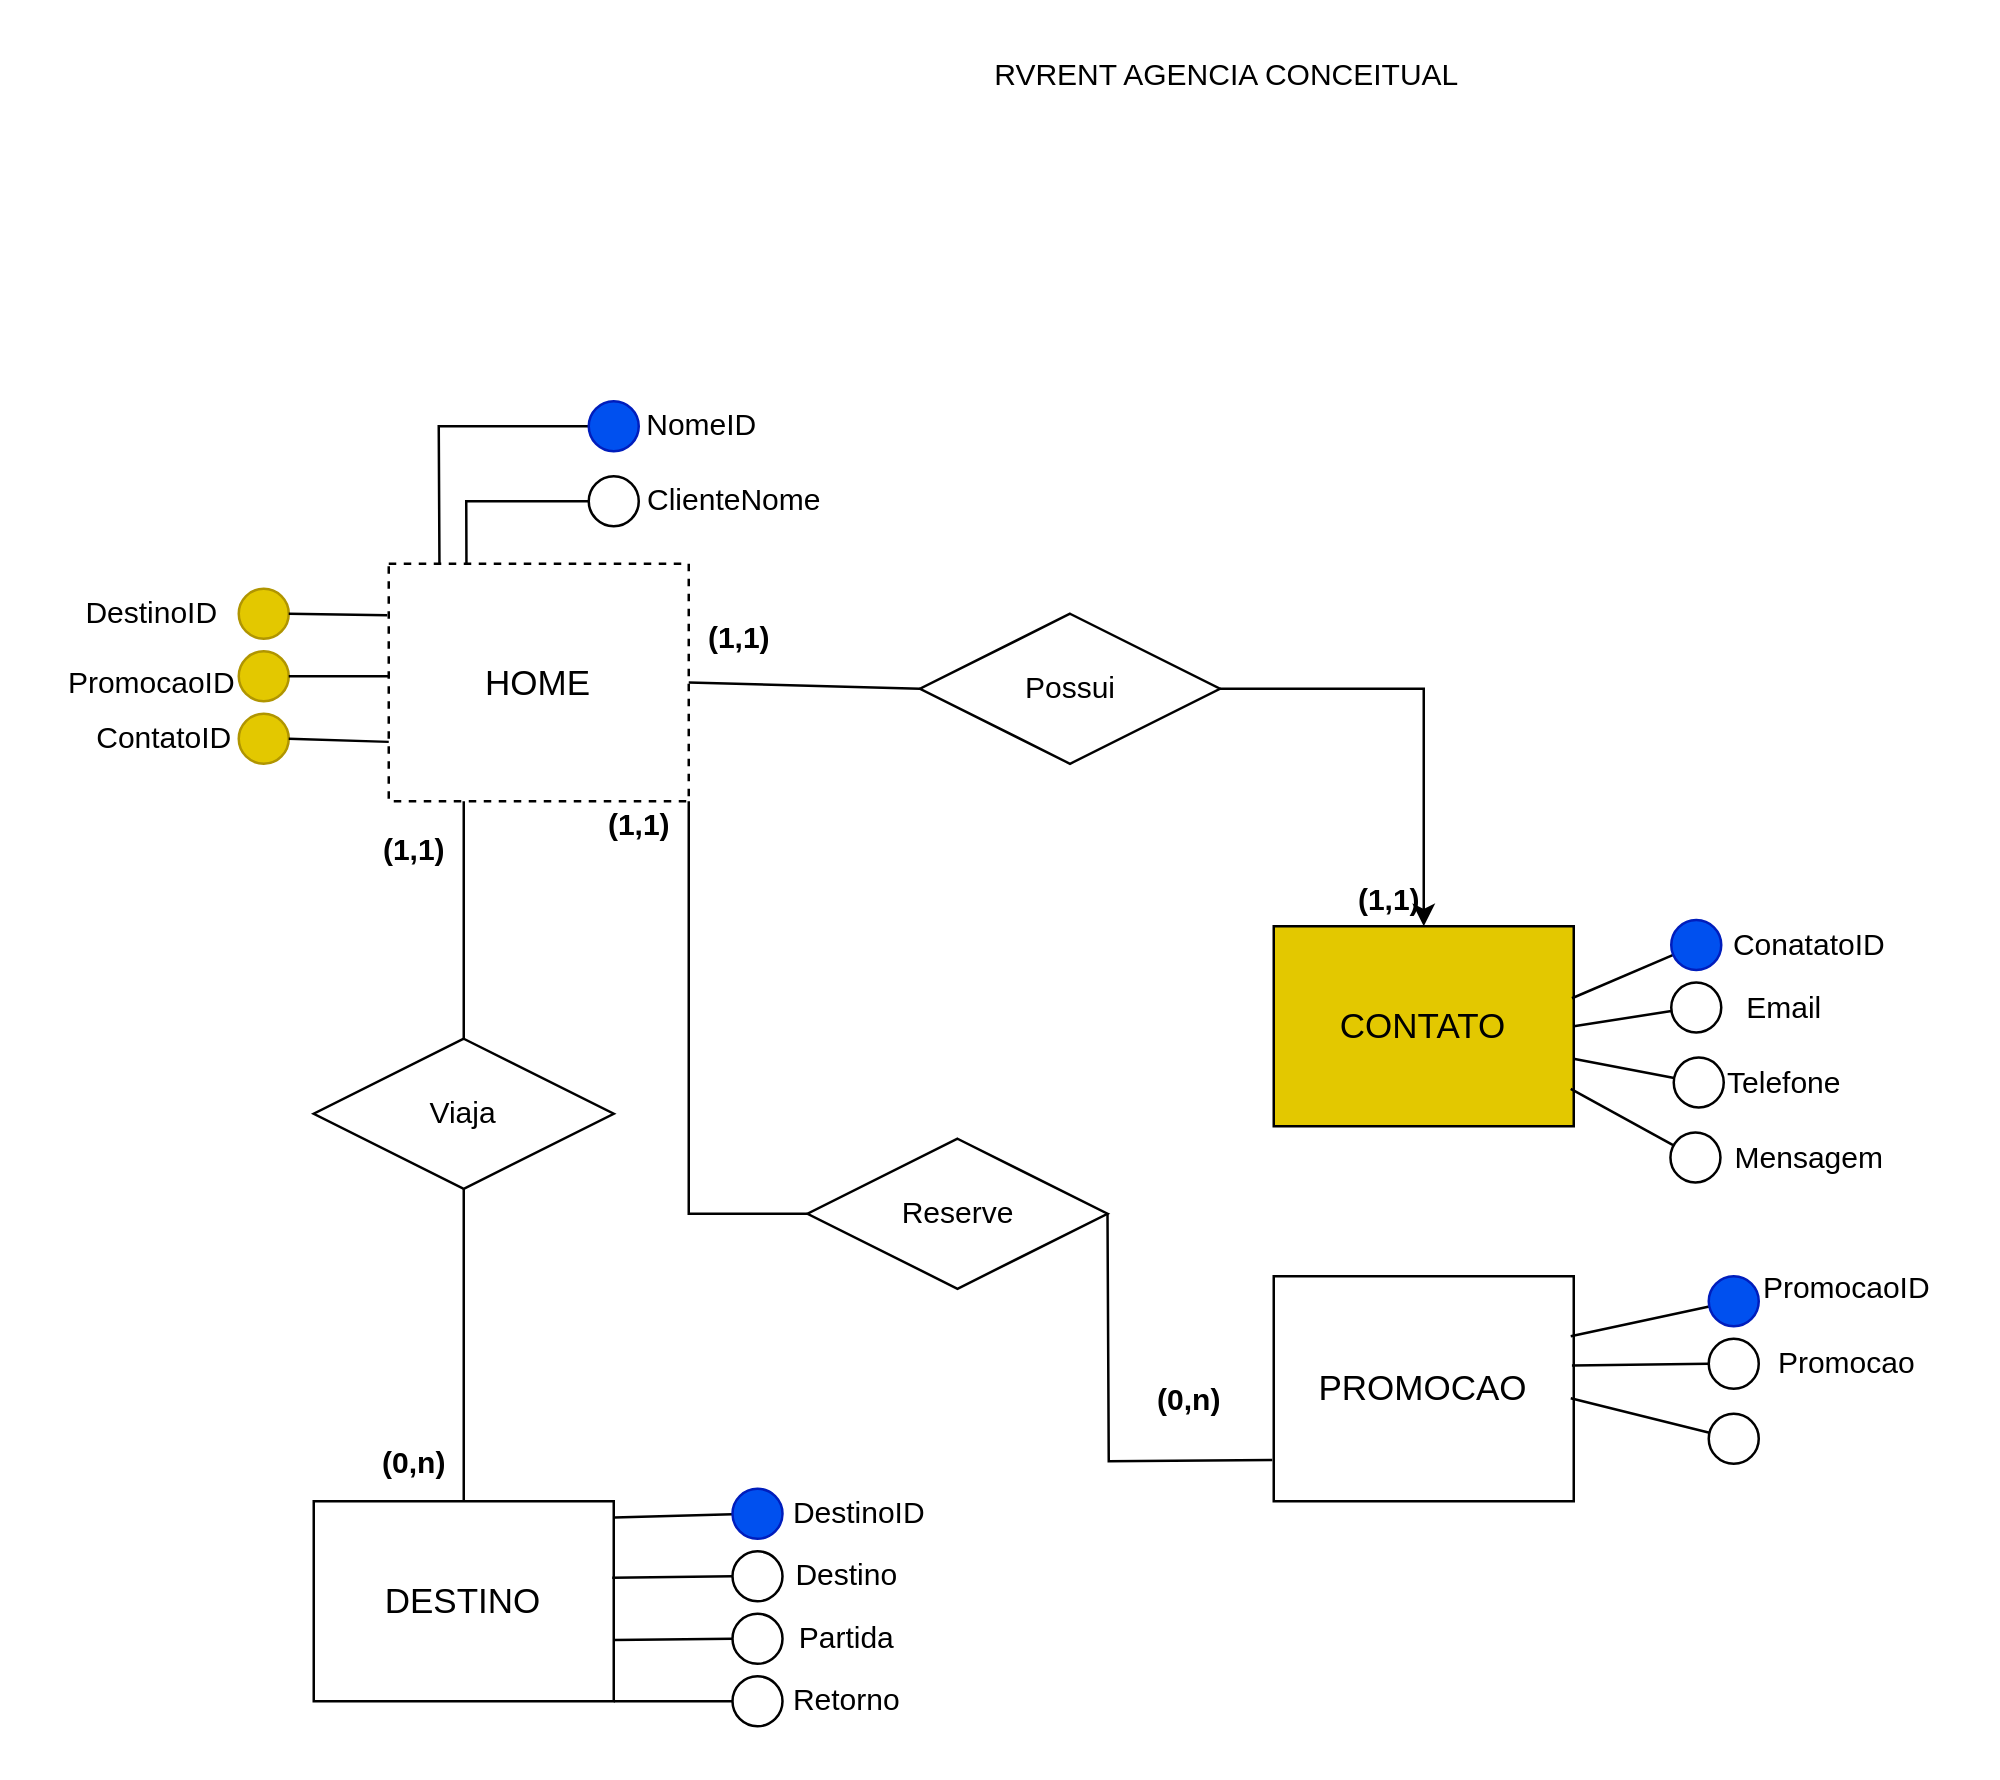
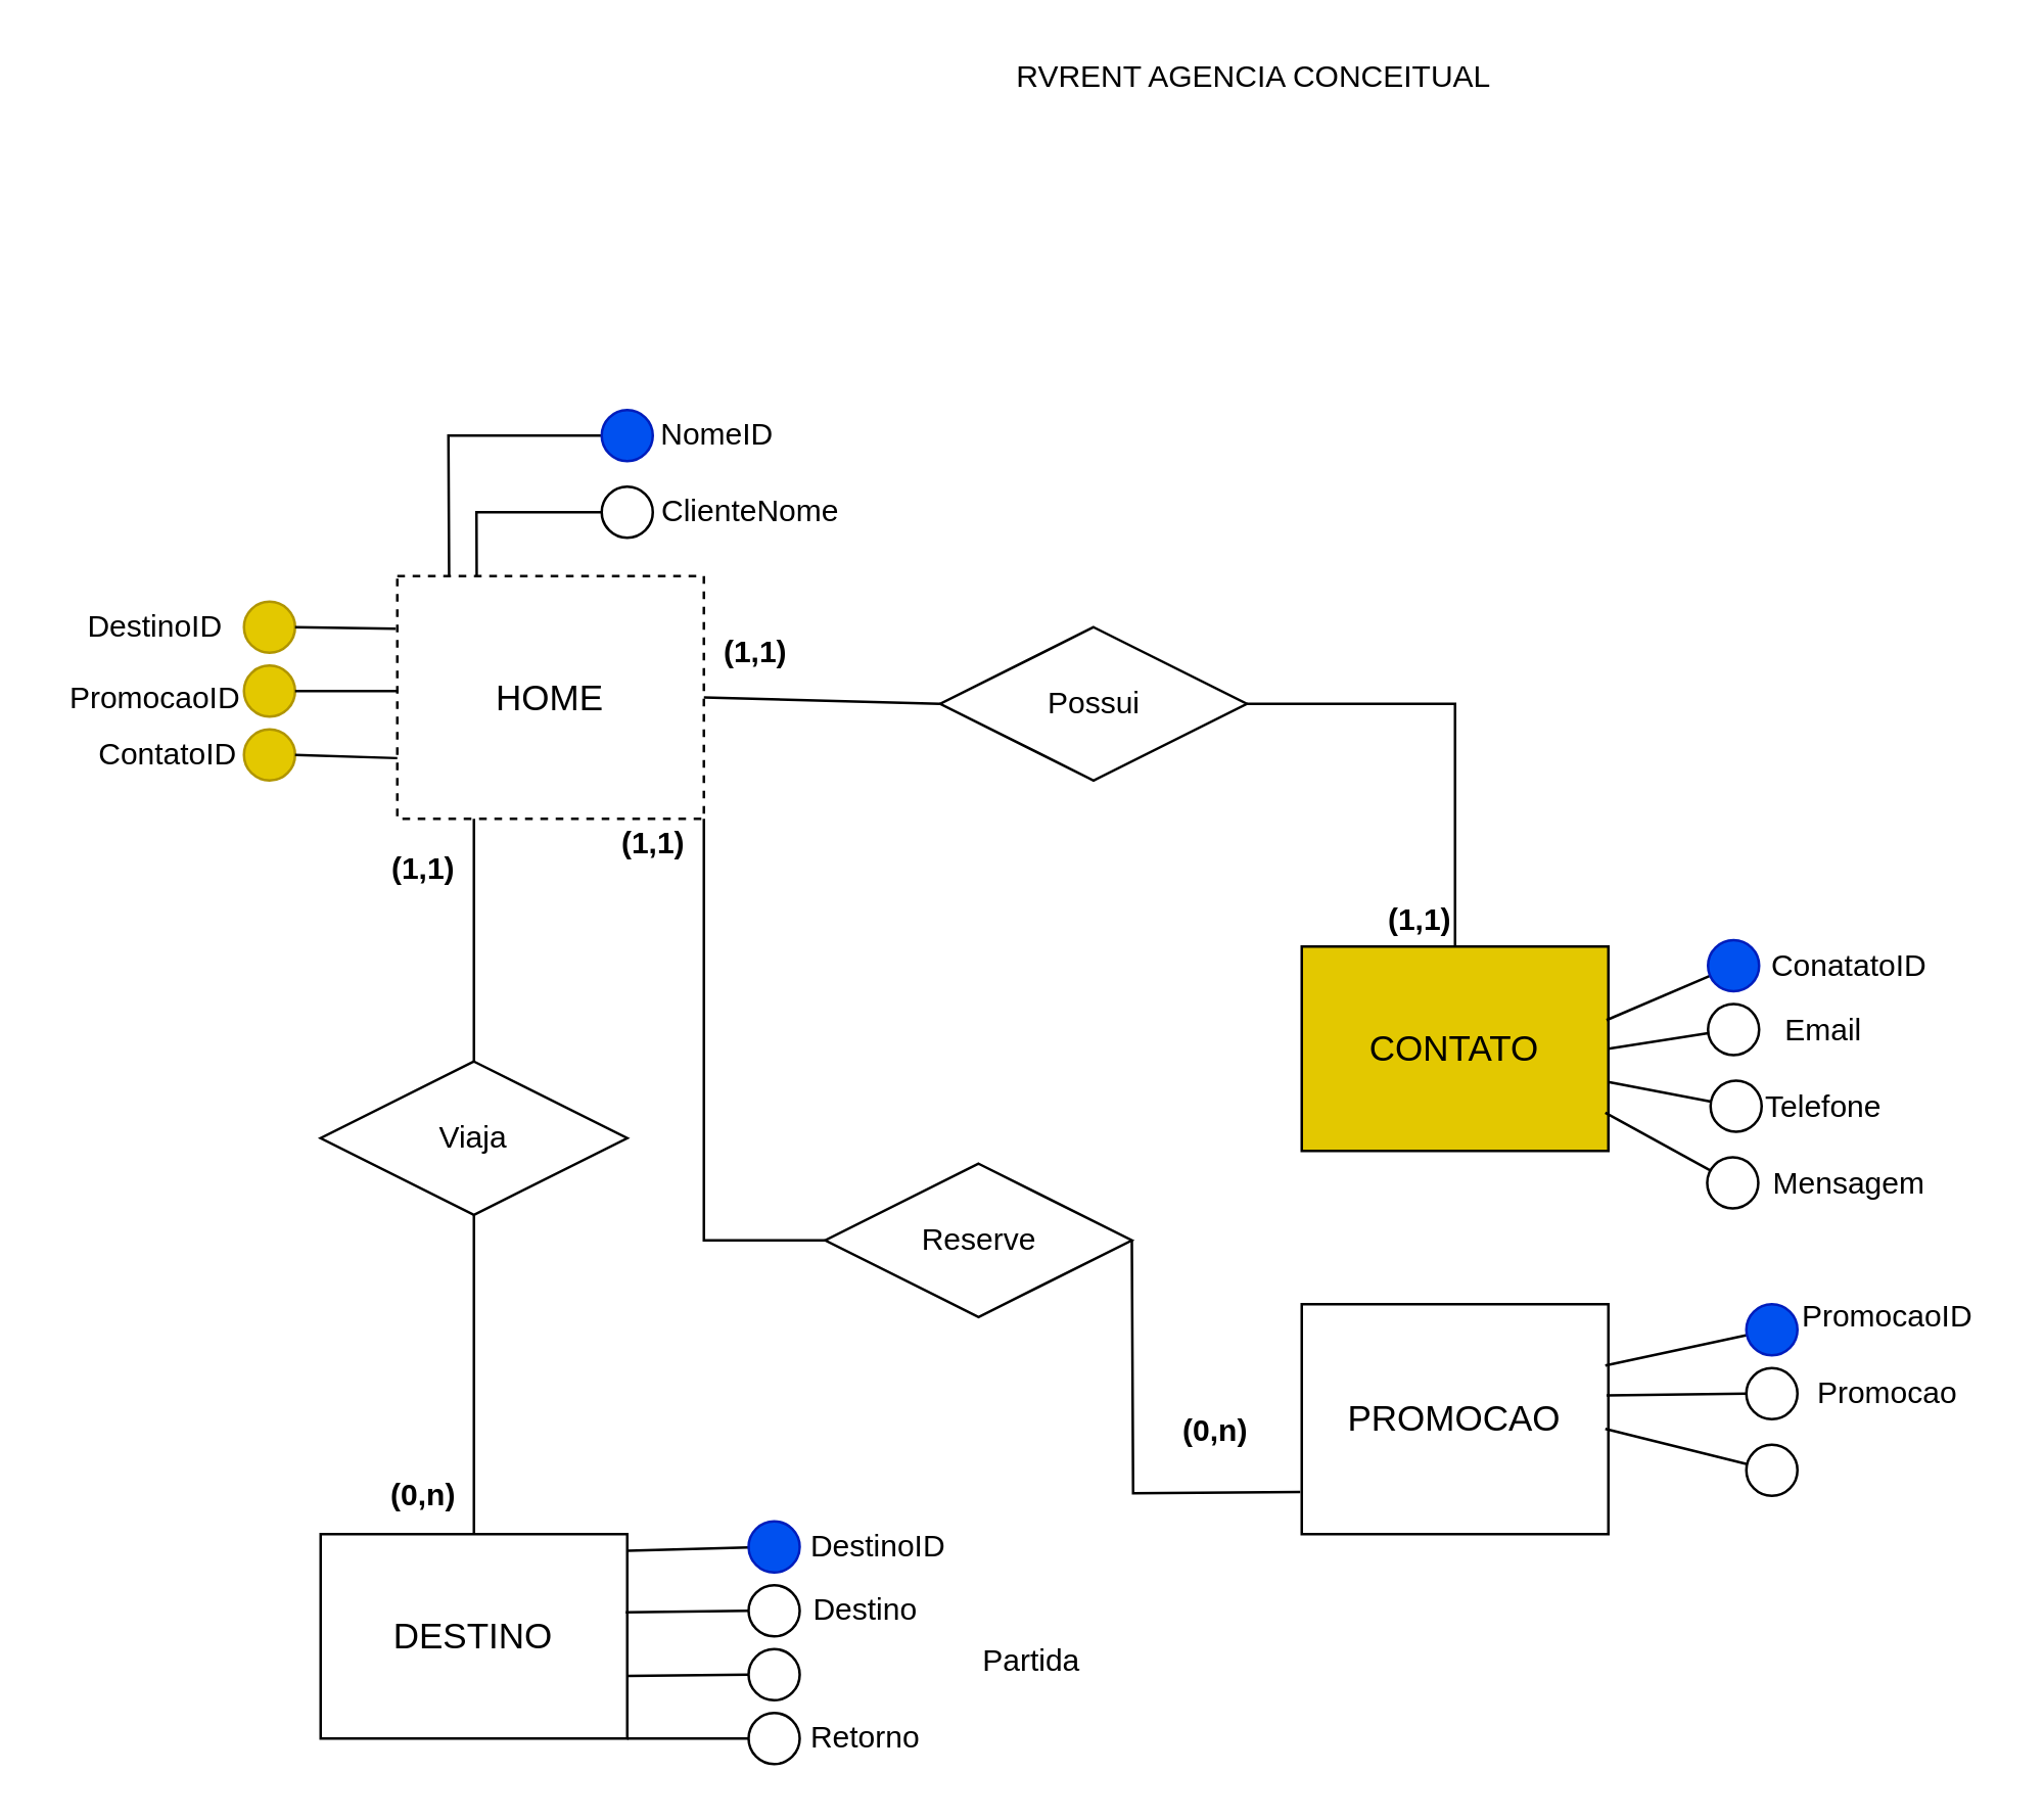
- <mxCell id="56" value="" style="endArrow=classic;html=1;rounded=0;entryX=0.5;entryY=0;entryDx=0;entryDy=0;exitX=1;exitY=0.5;exitDx=0;exitDy=0;" parent="1" source="54" target="27" edge="1"><mxGeometry relative="1" as="geometry"><mxPoint x="539.37" y="260" as="sourcePoint" /><mxPoint x="450.1" y="660" as="targetPoint" /><Array as="points"><mxPoint x="569" y="275" /></Array></mxGeometry></mxCell>
+ <mxCell id="56" value="" style="endArrow=none;html=1;rounded=0;entryX=0.5;entryY=0;entryDx=0;entryDy=0;exitX=1;exitY=0.5;exitDx=0;exitDy=0;" parent="1" source="54" target="27" edge="1"><mxGeometry relative="1" as="geometry"><mxPoint x="539.37" y="260" as="sourcePoint" /><mxPoint x="450.1" y="660" as="targetPoint" /><Array as="points"><mxPoint x="569" y="275" /></Array></mxGeometry></mxCell>
- <mxCell id="26" value="&lt;span style=&quot;text-align: left&quot;&gt;Partida&lt;/span&gt;" style="text;html=1;align=center;verticalAlign=middle;resizable=0;points=[];autosize=1;strokeColor=none;fillColor=none;" parent="1" vertex="1"><mxGeometry x="312.5" y="645" width="50" height="20" as="geometry" /></mxCell>
+ <mxCell id="26" value="&lt;span style=&quot;text-align: left&quot;&gt;Partida&lt;/span&gt;" style="text;html=1;align=center;verticalAlign=middle;resizable=0;points=[];autosize=1;strokeColor=none;fillColor=none;" parent="1" vertex="1"><mxGeometry x="377.5" y="640" width="50" height="20" as="geometry" /></mxCell>
